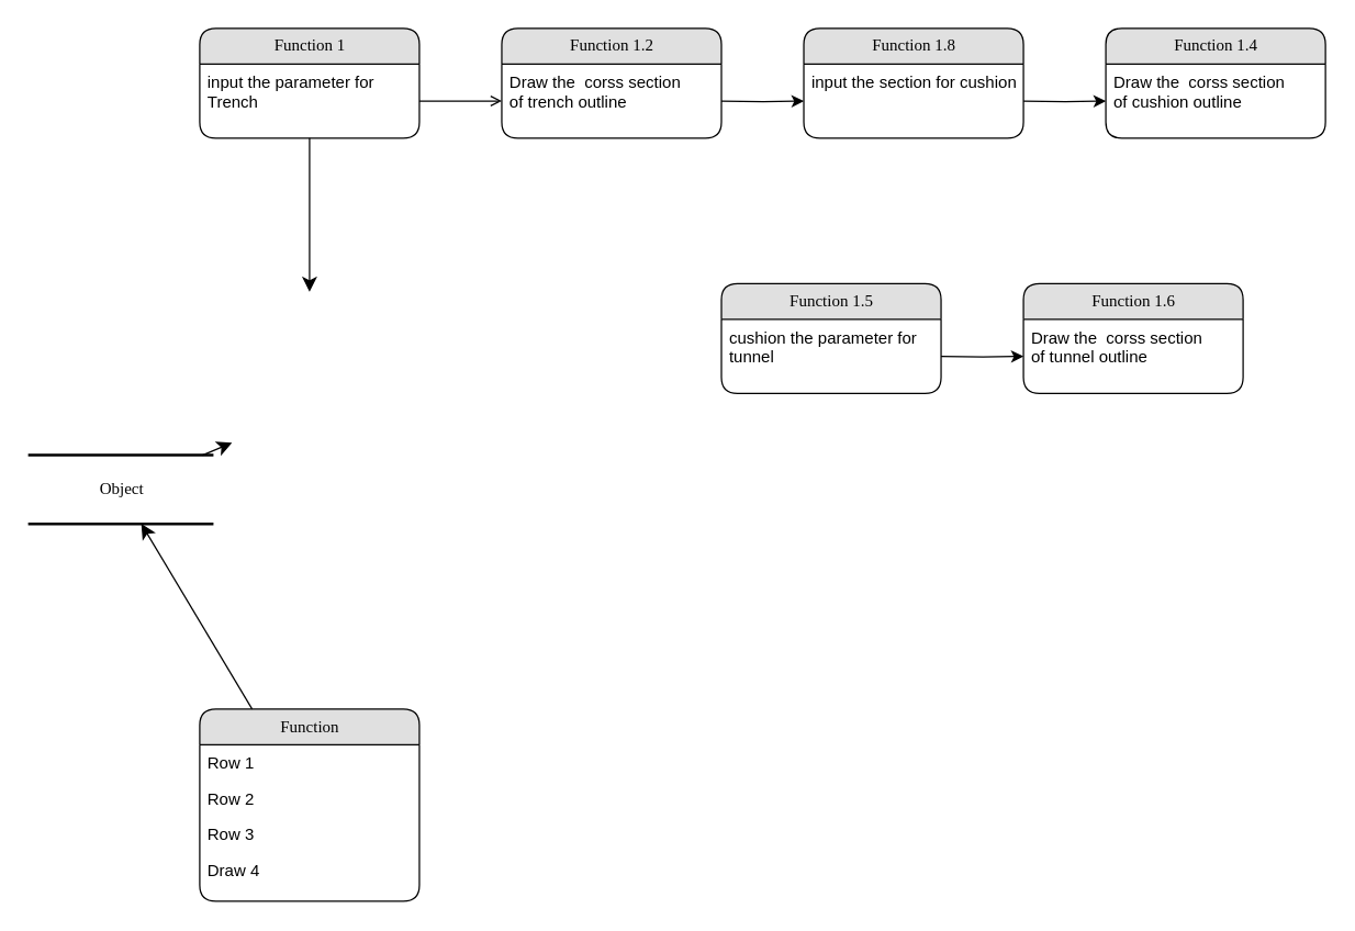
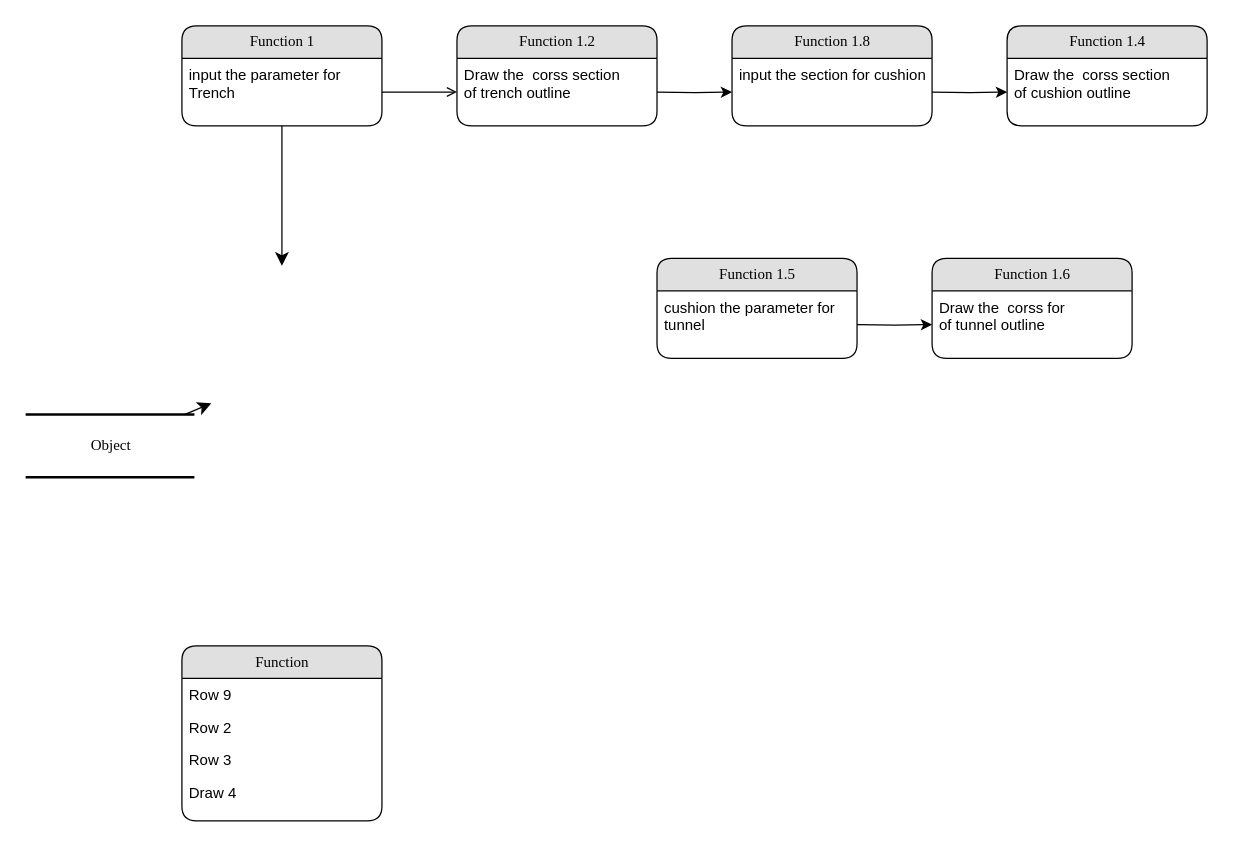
- <mxCell id="25" value="&lt;div&gt;&lt;div&gt;Draw the&amp;nbsp;&lt;span style=&quot;background-color: initial;&quot;&gt;&amp;nbsp;corss section of&amp;nbsp;&lt;/span&gt;tunnel&amp;nbsp;&lt;span style=&quot;background-color: initial;&quot;&gt;outline&lt;/span&gt;&lt;br&gt;&lt;/div&gt;&lt;/div&gt;" style="text;html=1;strokeColor=none;fillColor=none;spacingLeft=4;spacingRight=4;whiteSpace=wrap;overflow=hidden;rotatable=0;points=[[0,0.5],[1,0.5]];portConstraint=eastwest;" vertex="1" parent="24"><mxGeometry y="26" width="160" height="54" as="geometry" /></mxCell>
+ <mxCell id="25" value="&lt;div&gt;&lt;div&gt;Draw the&amp;nbsp;&lt;span style=&quot;background-color: initial;&quot;&gt;&amp;nbsp;corss for of&amp;nbsp;&lt;/span&gt;tunnel&amp;nbsp;&lt;span style=&quot;background-color: initial;&quot;&gt;outline&lt;/span&gt;&lt;br&gt;&lt;/div&gt;&lt;/div&gt;" style="text;html=1;strokeColor=none;fillColor=none;spacingLeft=4;spacingRight=4;whiteSpace=wrap;overflow=hidden;rotatable=0;points=[[0,0.5],[1,0.5]];portConstraint=eastwest;" vertex="1" parent="24"><mxGeometry y="26" width="160" height="54" as="geometry" /></mxCell>
- <mxCell id="12" style="edgeStyle=none;html=1;labelBackgroundColor=none;startFill=0;startSize=8;endFill=1;endSize=8;fontFamily=Verdana;fontSize=12;" parent="1" source="7" target="2" edge="1"><mxGeometry relative="1" as="geometry" /></mxCell>
- <mxCell id="8" value="Row 1" style="text;html=1;strokeColor=none;fillColor=none;spacingLeft=4;spacingRight=4;whiteSpace=wrap;overflow=hidden;rotatable=0;points=[[0,0.5],[1,0.5]];portConstraint=eastwest;" parent="7" vertex="1"><mxGeometry y="26" width="160" height="26" as="geometry" /></mxCell>
+ <mxCell id="8" value="Row 9" style="text;html=1;strokeColor=none;fillColor=none;spacingLeft=4;spacingRight=4;whiteSpace=wrap;overflow=hidden;rotatable=0;points=[[0,0.5],[1,0.5]];portConstraint=eastwest;" parent="7" vertex="1"><mxGeometry y="26" width="160" height="26" as="geometry" /></mxCell>
